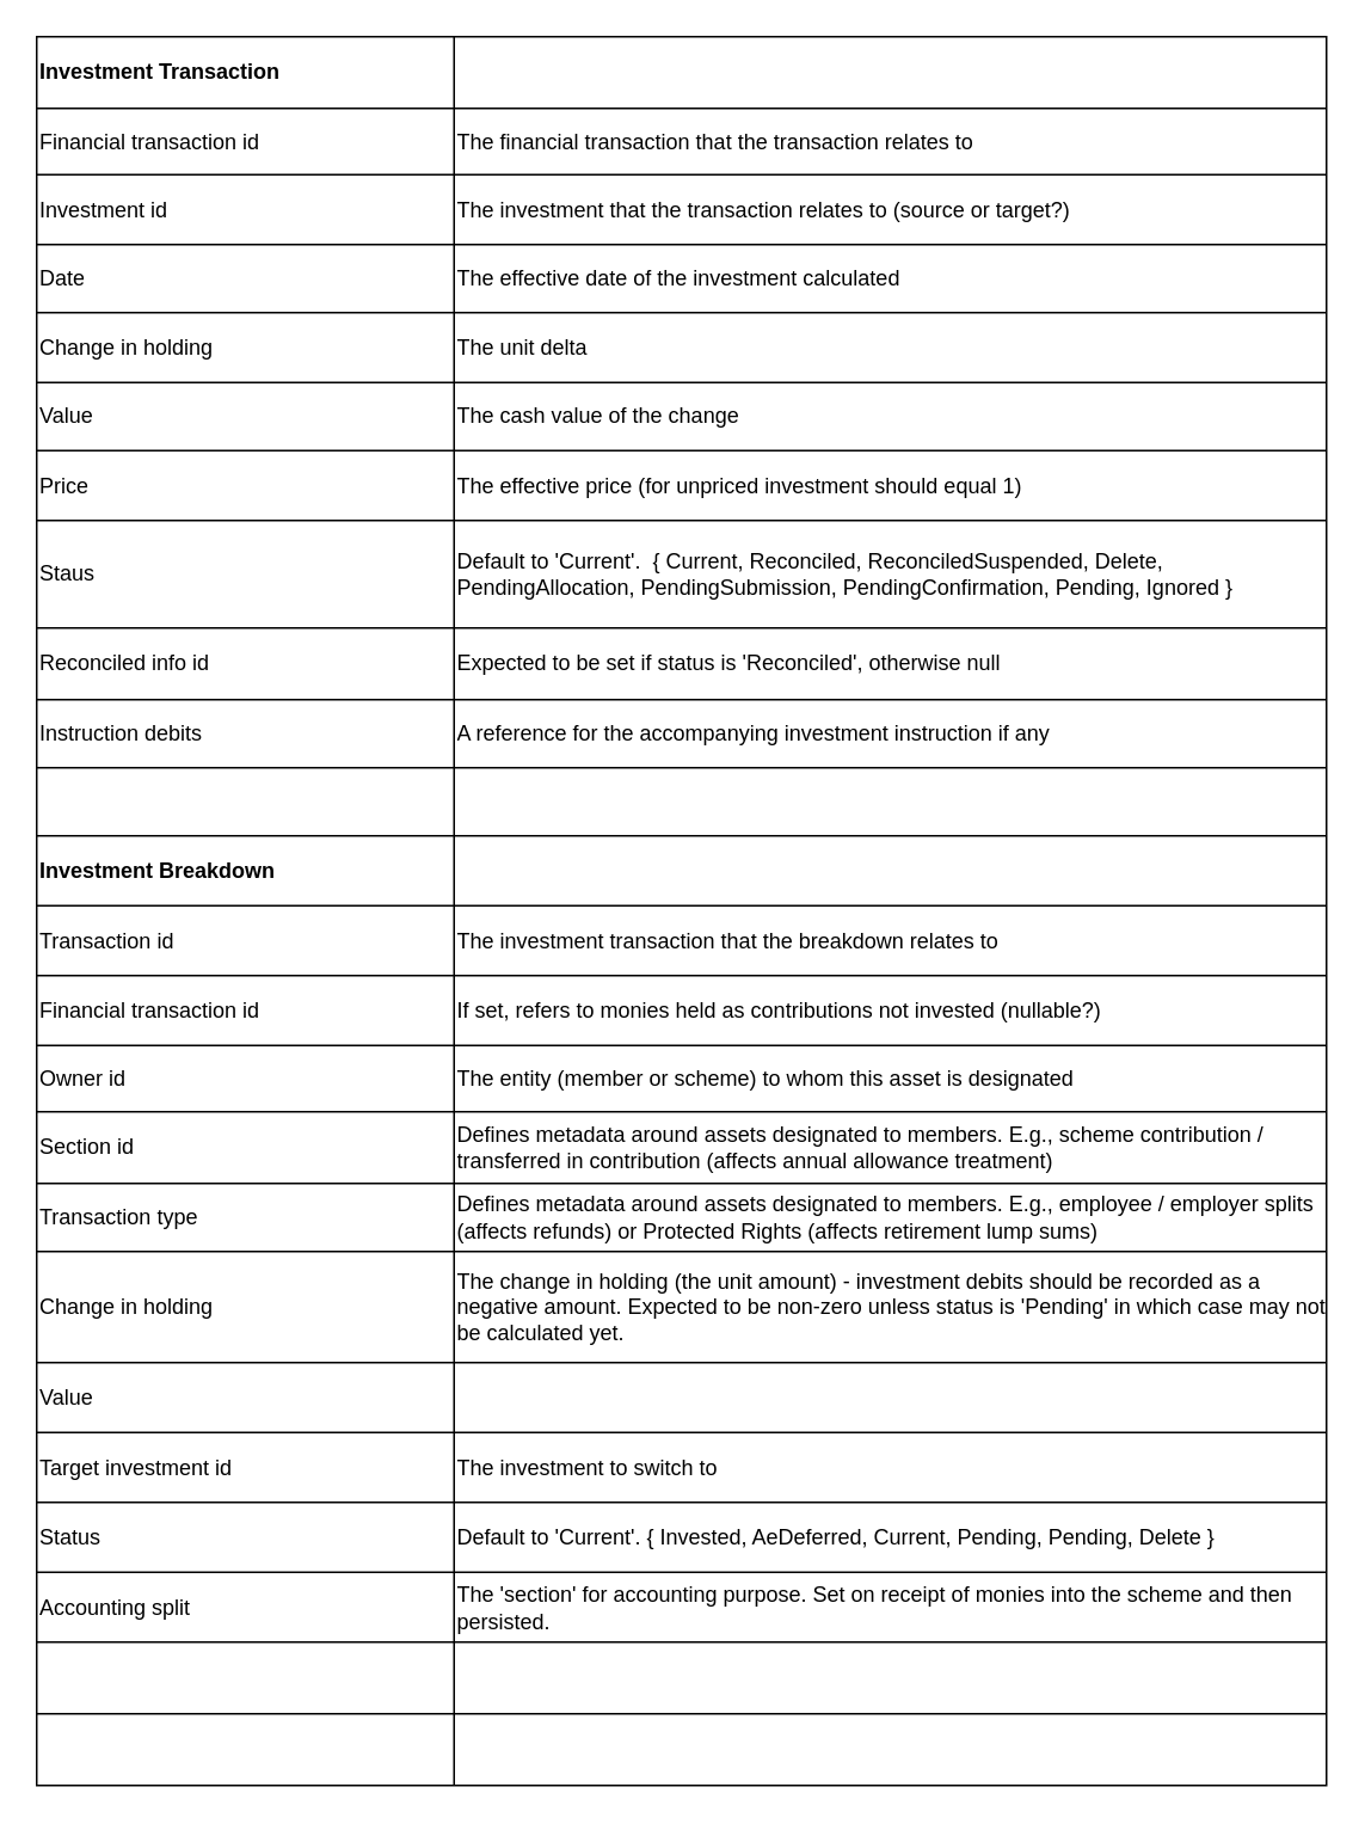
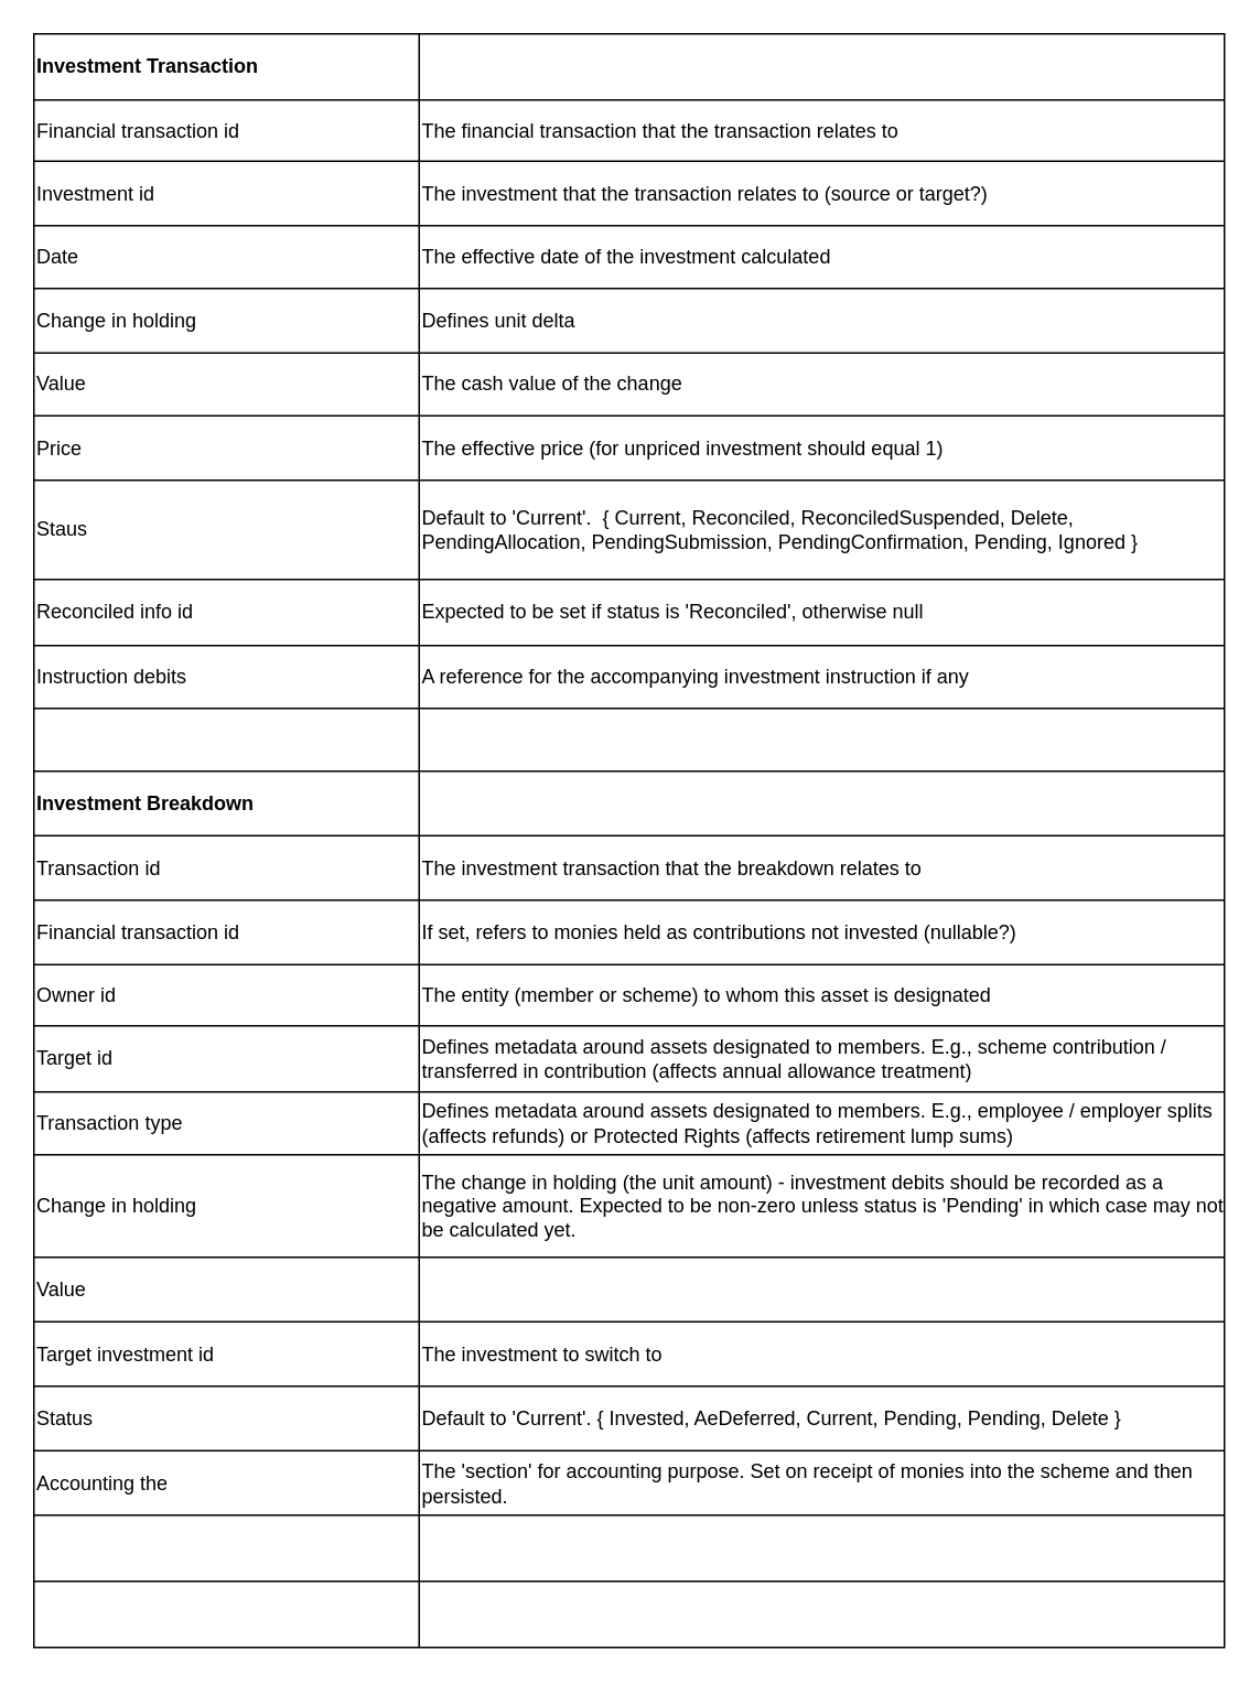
- <mxCell id="17" value="The unit delta" style="shape=partialRectangle;html=1;whiteSpace=wrap;connectable=0;overflow=hidden;fillColor=none;top=0;left=0;bottom=0;right=0;pointerEvents=1;align=left;verticalAlign=middle;" parent="15" vertex="1"><mxGeometry x="233" width="487" height="39" as="geometry"><mxRectangle width="487" height="39" as="alternateBounds" /></mxGeometry></mxCell>
+ <mxCell id="17" value="Defines unit delta" style="shape=partialRectangle;html=1;whiteSpace=wrap;connectable=0;overflow=hidden;fillColor=none;top=0;left=0;bottom=0;right=0;pointerEvents=1;align=left;verticalAlign=middle;" parent="15" vertex="1"><mxGeometry x="233" width="487" height="39" as="geometry"><mxRectangle width="487" height="39" as="alternateBounds" /></mxGeometry></mxCell>
- <mxCell id="49" value="Section id" style="shape=partialRectangle;html=1;whiteSpace=wrap;connectable=0;overflow=hidden;fillColor=none;top=0;left=0;bottom=0;right=0;pointerEvents=1;align=left;verticalAlign=middle;" parent="48" vertex="1"><mxGeometry width="233" height="40" as="geometry"><mxRectangle width="233" height="40" as="alternateBounds" /></mxGeometry></mxCell>
+ <mxCell id="49" value="Target id" style="shape=partialRectangle;html=1;whiteSpace=wrap;connectable=0;overflow=hidden;fillColor=none;top=0;left=0;bottom=0;right=0;pointerEvents=1;align=left;verticalAlign=middle;" parent="48" vertex="1"><mxGeometry width="233" height="40" as="geometry"><mxRectangle width="233" height="40" as="alternateBounds" /></mxGeometry></mxCell>
- <mxCell id="67" value="Accounting split" style="shape=partialRectangle;html=1;whiteSpace=wrap;connectable=0;overflow=hidden;fillColor=none;top=0;left=0;bottom=0;right=0;pointerEvents=1;align=left;verticalAlign=middle;" parent="66" vertex="1"><mxGeometry width="233" height="39" as="geometry"><mxRectangle width="233" height="39" as="alternateBounds" /></mxGeometry></mxCell>
+ <mxCell id="67" value="Accounting the" style="shape=partialRectangle;html=1;whiteSpace=wrap;connectable=0;overflow=hidden;fillColor=none;top=0;left=0;bottom=0;right=0;pointerEvents=1;align=left;verticalAlign=middle;" parent="66" vertex="1"><mxGeometry width="233" height="39" as="geometry"><mxRectangle width="233" height="39" as="alternateBounds" /></mxGeometry></mxCell>
